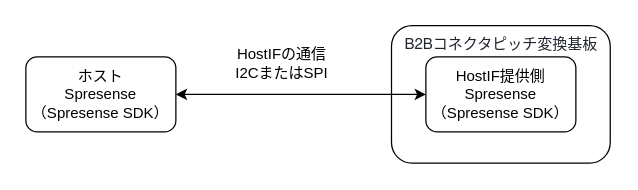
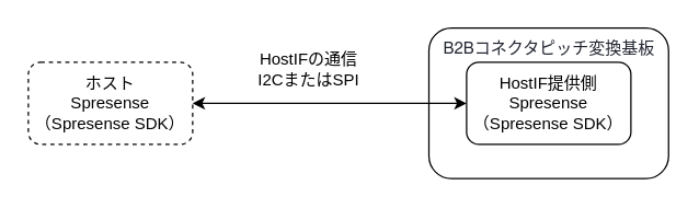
- <mxCell id="3" value="ホスト&lt;br&gt;Spresense&lt;br&gt;（Spresense SDK）" style="rounded=1;whiteSpace=wrap;html=1;" parent="1" vertex="1"><mxGeometry x="20" y="45" width="120" height="60" as="geometry" /></mxCell>
+ <mxCell id="3" value="ホスト&lt;br&gt;Spresense&lt;br&gt;（Spresense SDK）" style="rounded=1;whiteSpace=wrap;html=1;dashed=1;" parent="1" vertex="1"><mxGeometry x="20" y="45" width="120" height="60" as="geometry" /></mxCell>
